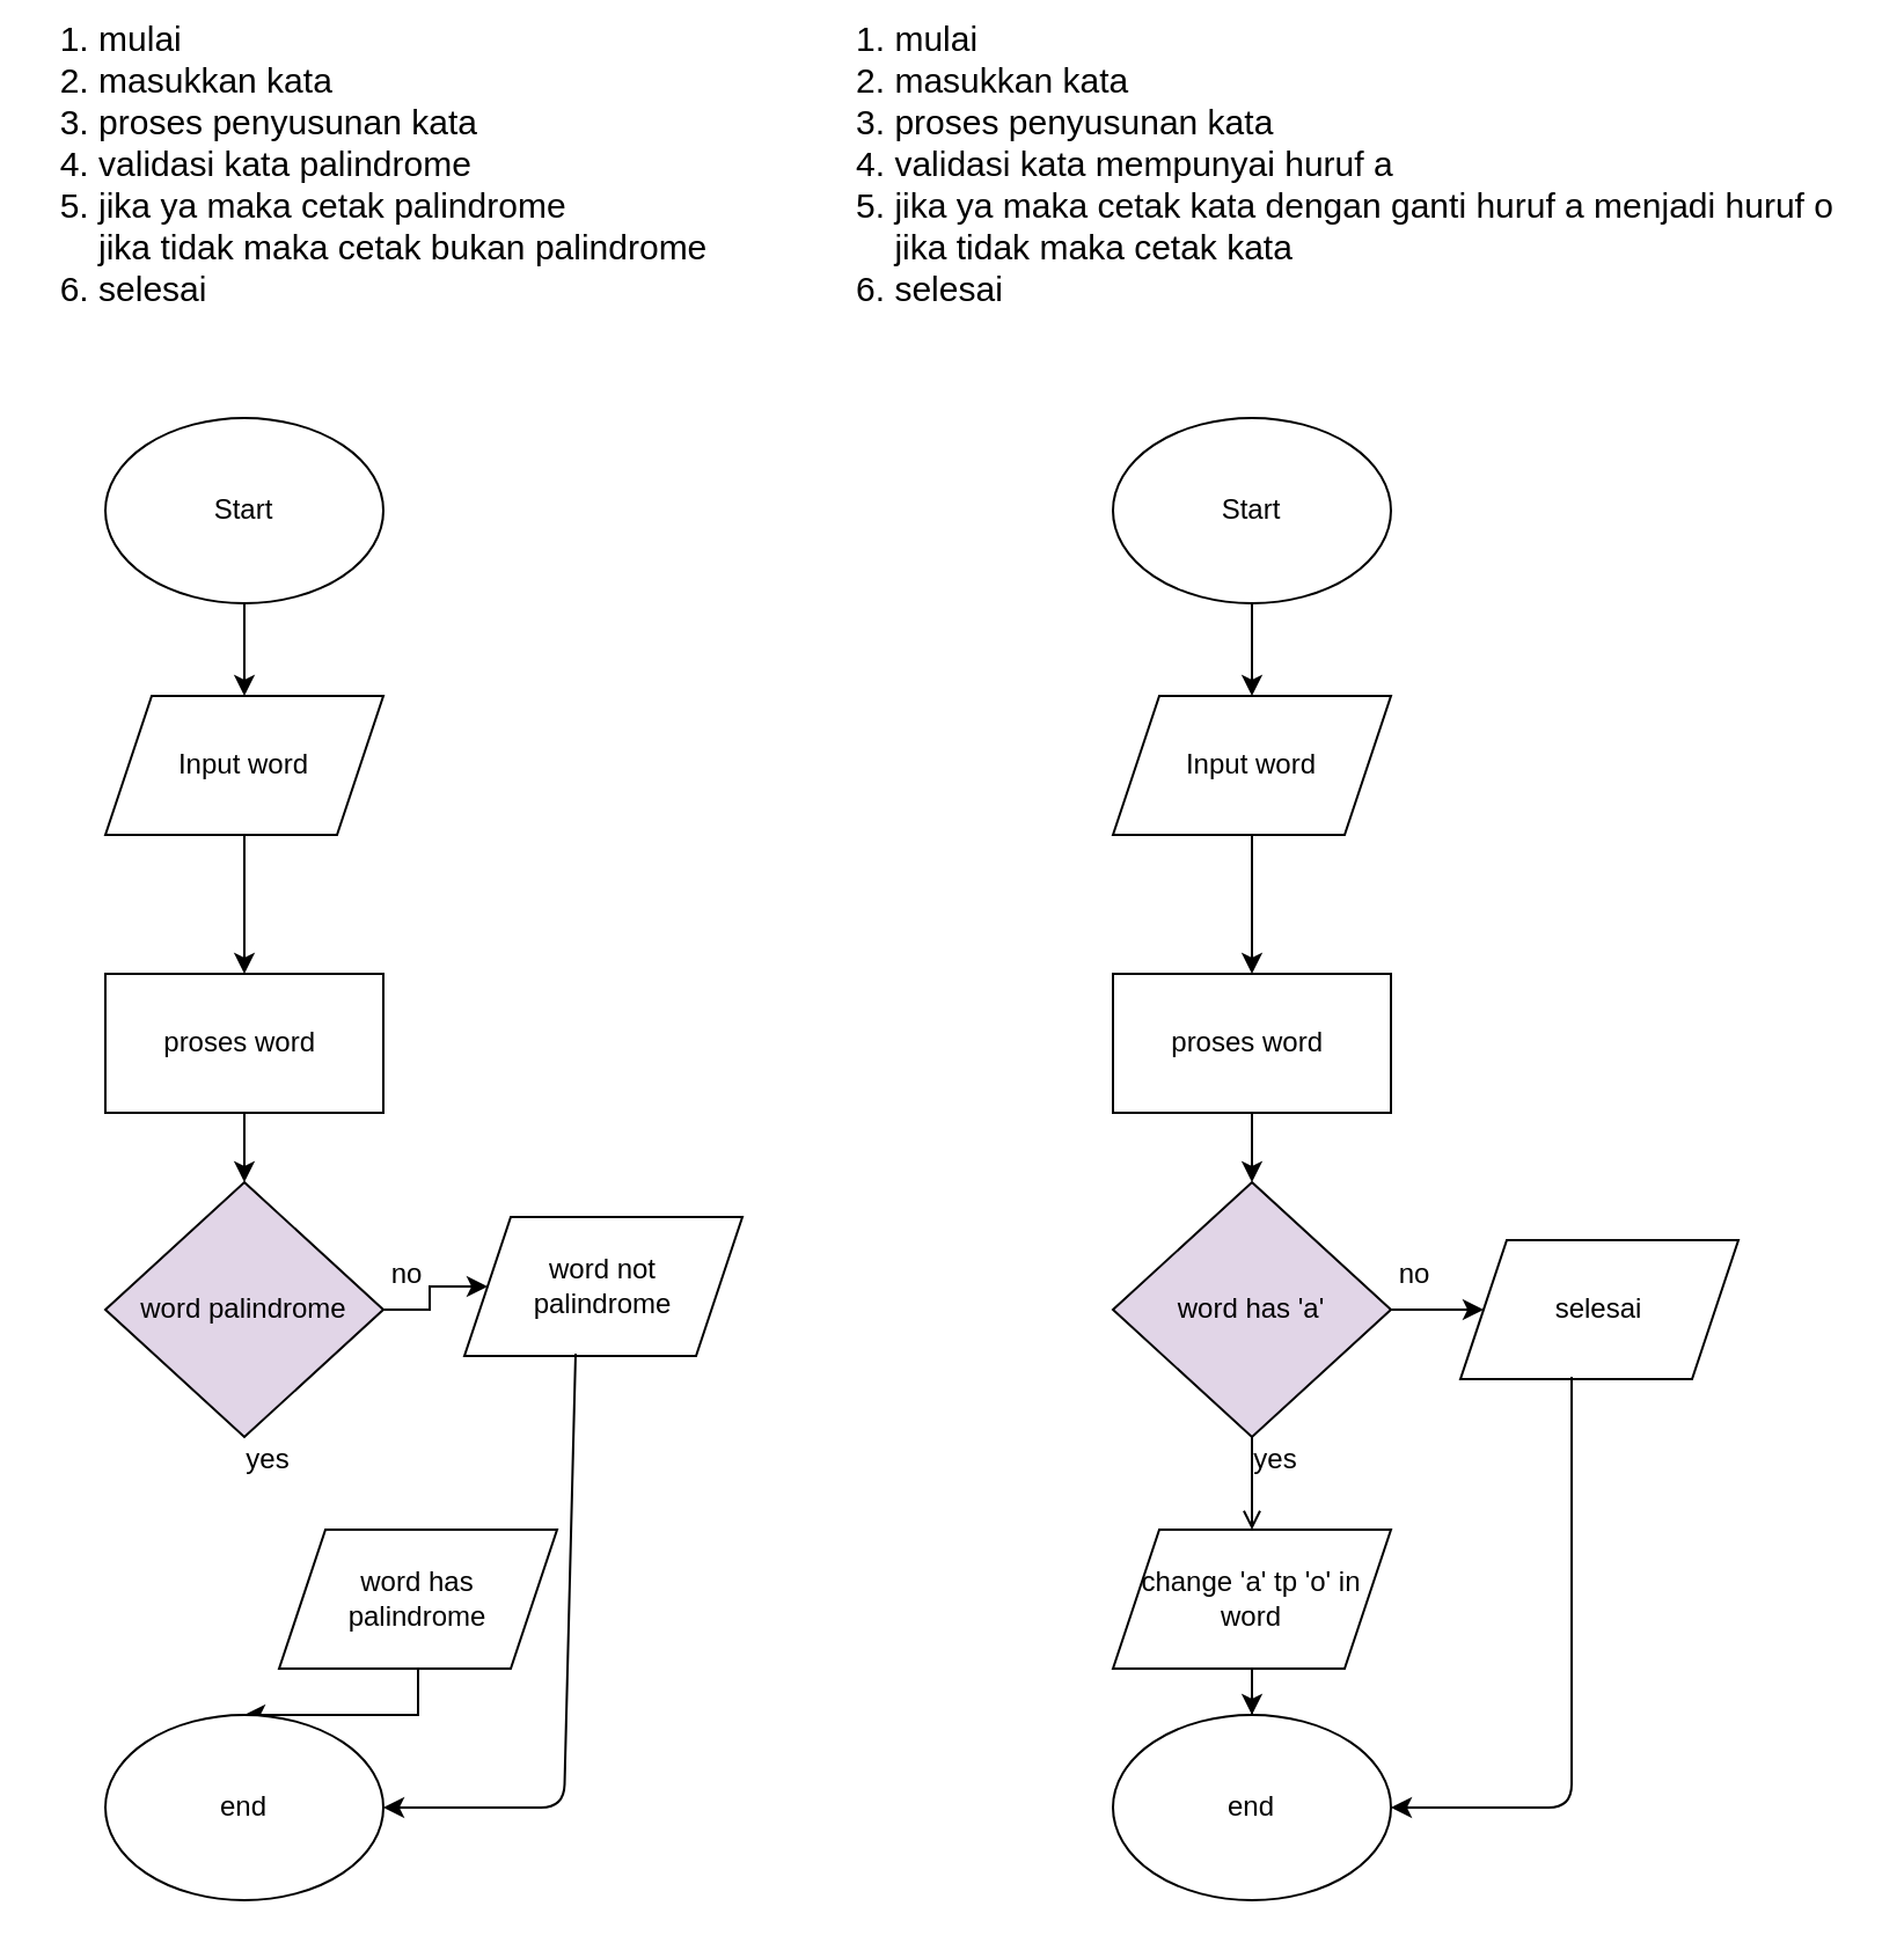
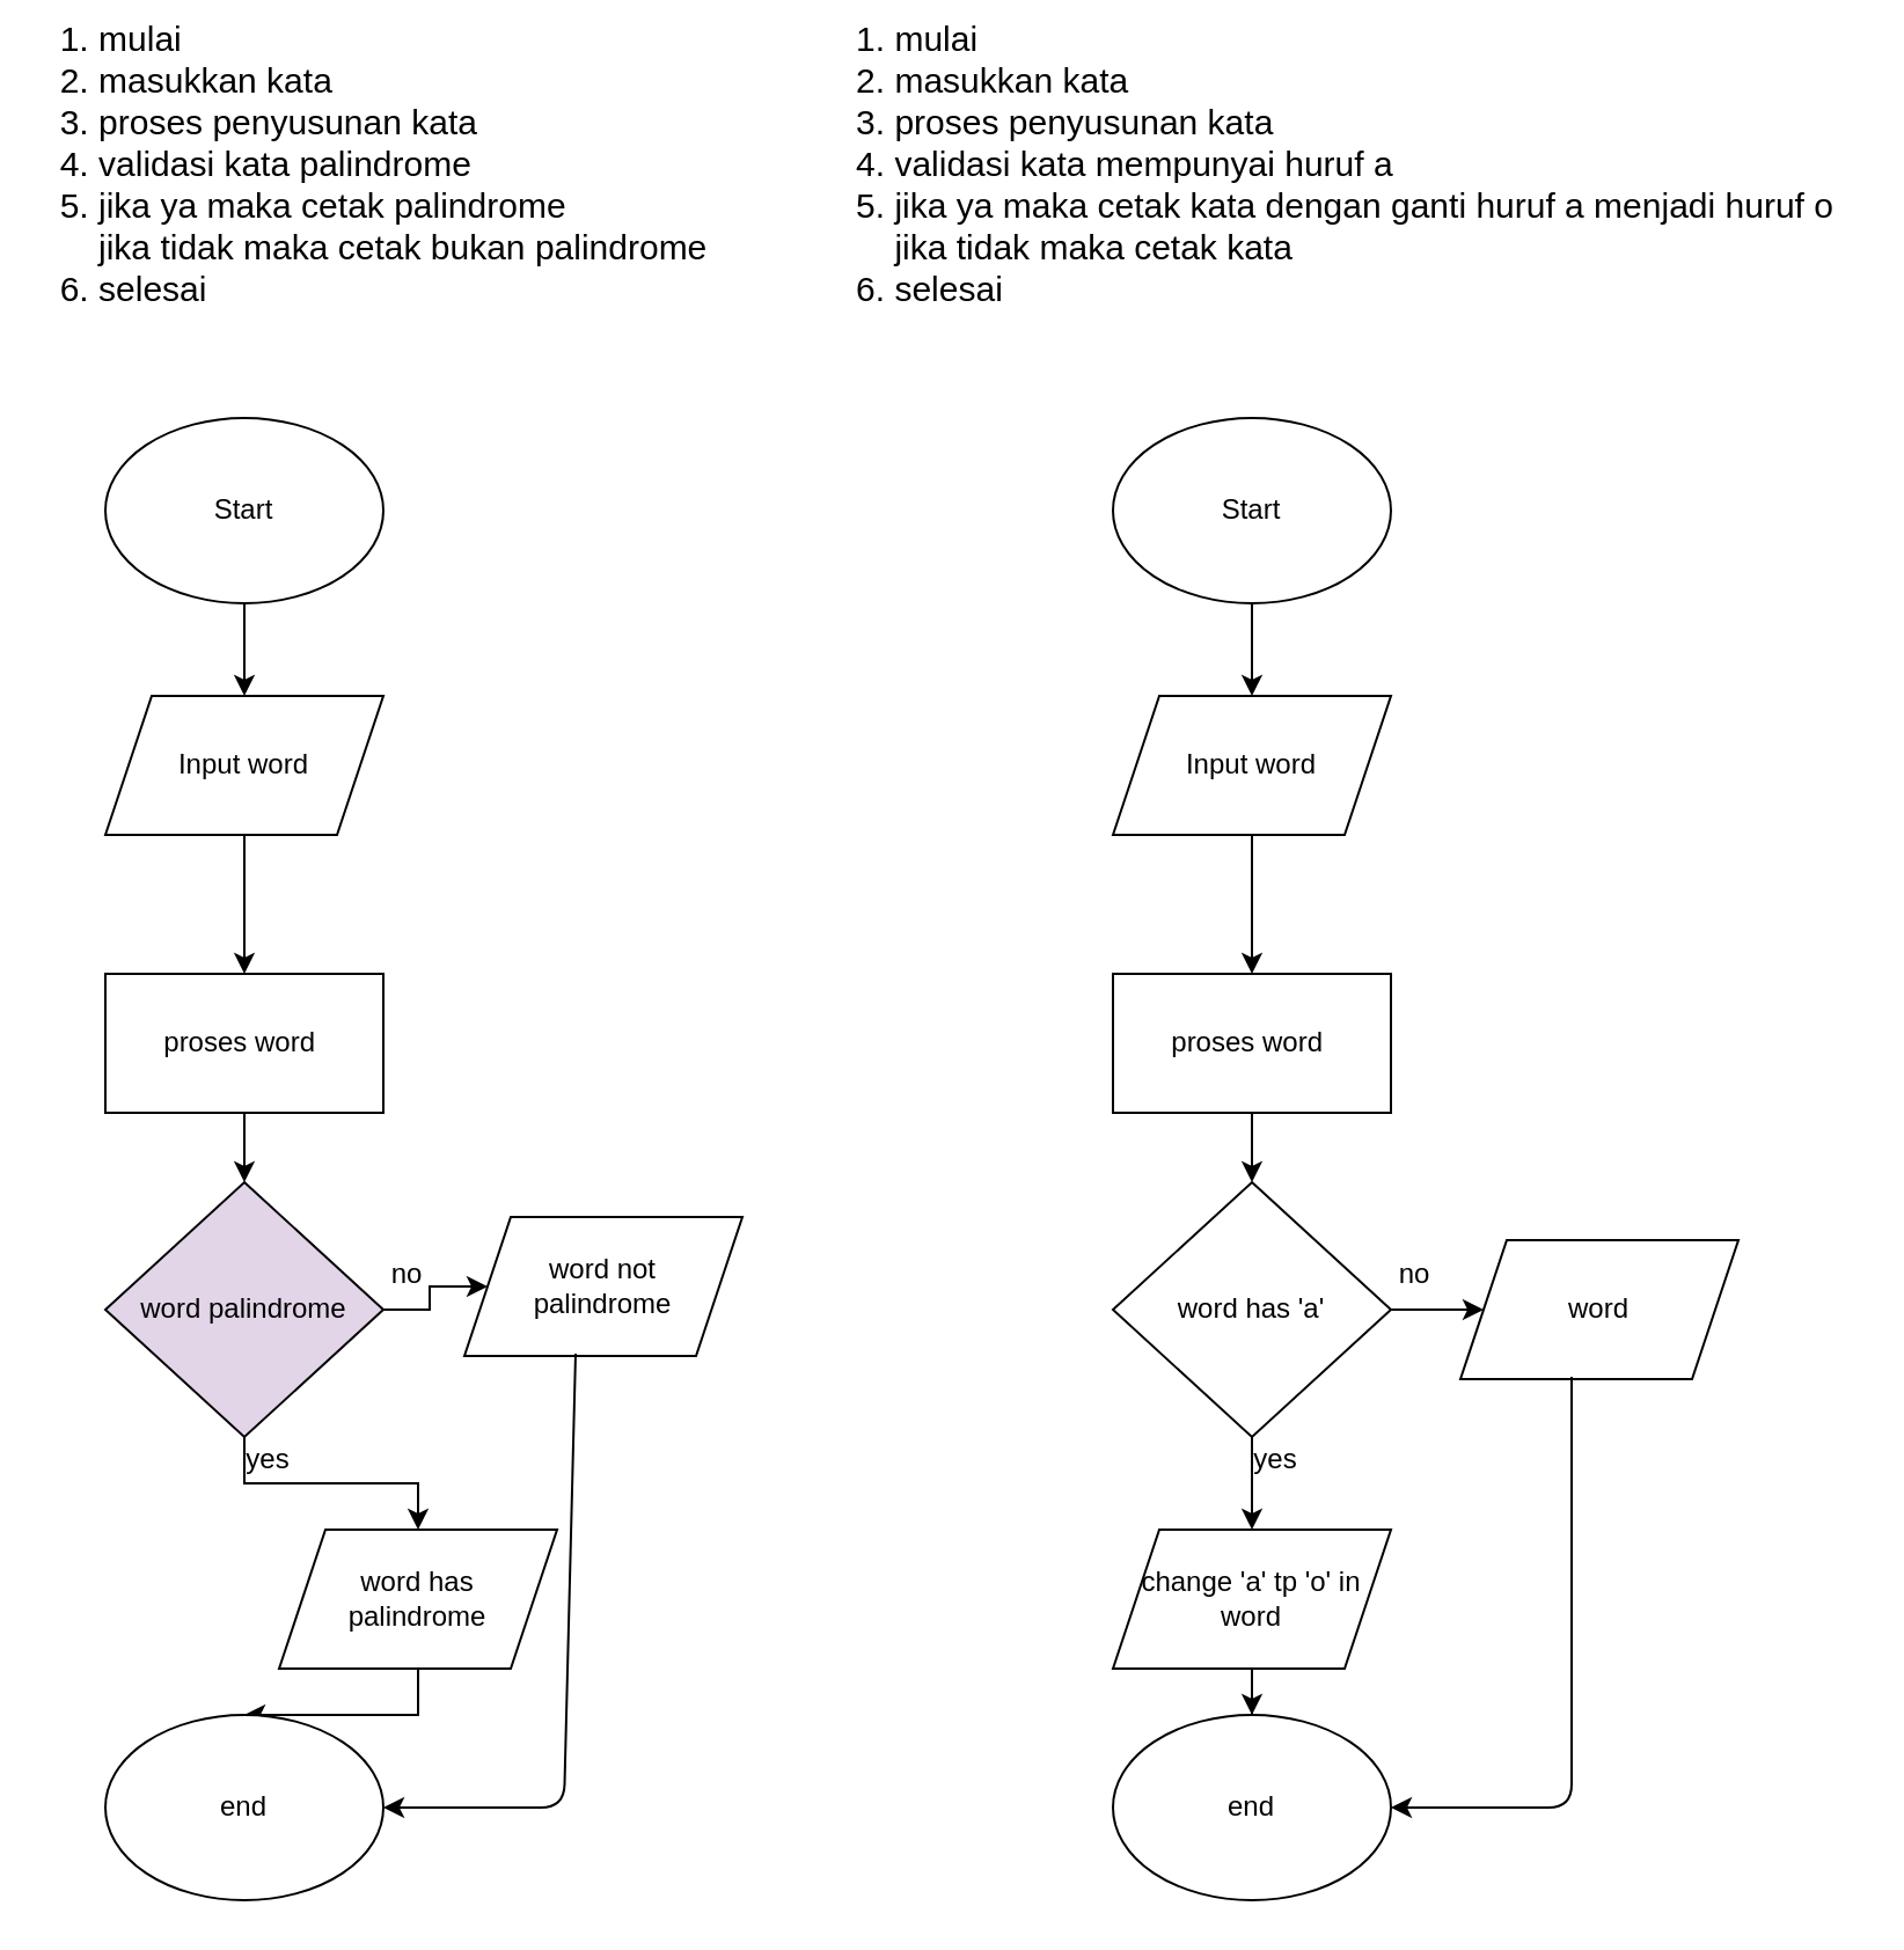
- <mxCell id="26" value="word has 'a'" style="rhombus;whiteSpace=wrap;html=1;fillColor=#e1d5e7;" parent="1" vertex="1"><mxGeometry x="480" y="510" width="120" height="110" as="geometry" /></mxCell>
+ <mxCell id="26" value="word has 'a'" style="rhombus;whiteSpace=wrap;html=1;" parent="1" vertex="1"><mxGeometry x="480" y="510" width="120" height="110" as="geometry" /></mxCell>
- <mxCell id="27" value="selesai" style="shape=parallelogram;perimeter=parallelogramPerimeter;whiteSpace=wrap;html=1;fixedSize=1;" parent="1" vertex="1"><mxGeometry x="630" y="535" width="120" height="60" as="geometry" /></mxCell>
+ <mxCell id="27" value="word" style="shape=parallelogram;perimeter=parallelogramPerimeter;whiteSpace=wrap;html=1;fixedSize=1;" parent="1" vertex="1"><mxGeometry x="630" y="535" width="120" height="60" as="geometry" /></mxCell>
+ <mxCell id="9" value="" style="edgeStyle=orthogonalEdgeStyle;rounded=0;orthogonalLoop=1;jettySize=auto;html=1;" parent="1" source="10" target="13" edge="1"><mxGeometry relative="1" as="geometry" /></mxCell>
- <mxCell id="25" value="" style="edgeStyle=orthogonalEdgeStyle;rounded=0;orthogonalLoop=1;jettySize=auto;html=1;endArrow=open;" parent="1" source="26" target="29" edge="1"><mxGeometry relative="1" as="geometry" /></mxCell>
+ <mxCell id="25" value="" style="edgeStyle=orthogonalEdgeStyle;rounded=0;orthogonalLoop=1;jettySize=auto;html=1;" parent="1" source="26" target="29" edge="1"><mxGeometry relative="1" as="geometry" /></mxCell>
